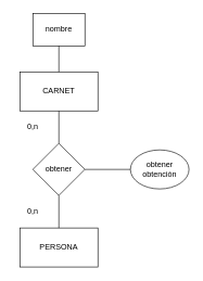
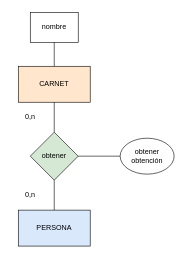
- <mxCell id="2" value="CARNET" style="rounded=0;whiteSpace=wrap;html=1;" vertex="1" parent="1"><mxGeometry x="30" y="110" width="120" height="60" as="geometry" /></mxCell>
+ <mxCell id="2" value="CARNET" style="rounded=0;whiteSpace=wrap;html=1;fillColor=#ffe6cc;" vertex="1" parent="1"><mxGeometry x="30" y="110" width="120" height="60" as="geometry" /></mxCell>
- <mxCell id="4" value="obtener" style="rhombus;whiteSpace=wrap;html=1;" vertex="1" parent="1"><mxGeometry x="50" y="220" width="80" height="80" as="geometry" /></mxCell>
+ <mxCell id="4" value="obtener" style="rhombus;whiteSpace=wrap;html=1;fillColor=#d5e8d4;" vertex="1" parent="1"><mxGeometry x="50" y="220" width="80" height="80" as="geometry" /></mxCell>
- <mxCell id="3" value="PERSONA" style="rounded=0;whiteSpace=wrap;html=1;" vertex="1" parent="1"><mxGeometry x="30" y="350" width="120" height="60" as="geometry" /></mxCell>
+ <mxCell id="3" value="PERSONA" style="rounded=0;whiteSpace=wrap;html=1;fillColor=#dae8fc;" vertex="1" parent="1"><mxGeometry x="30" y="350" width="120" height="60" as="geometry" /></mxCell>
